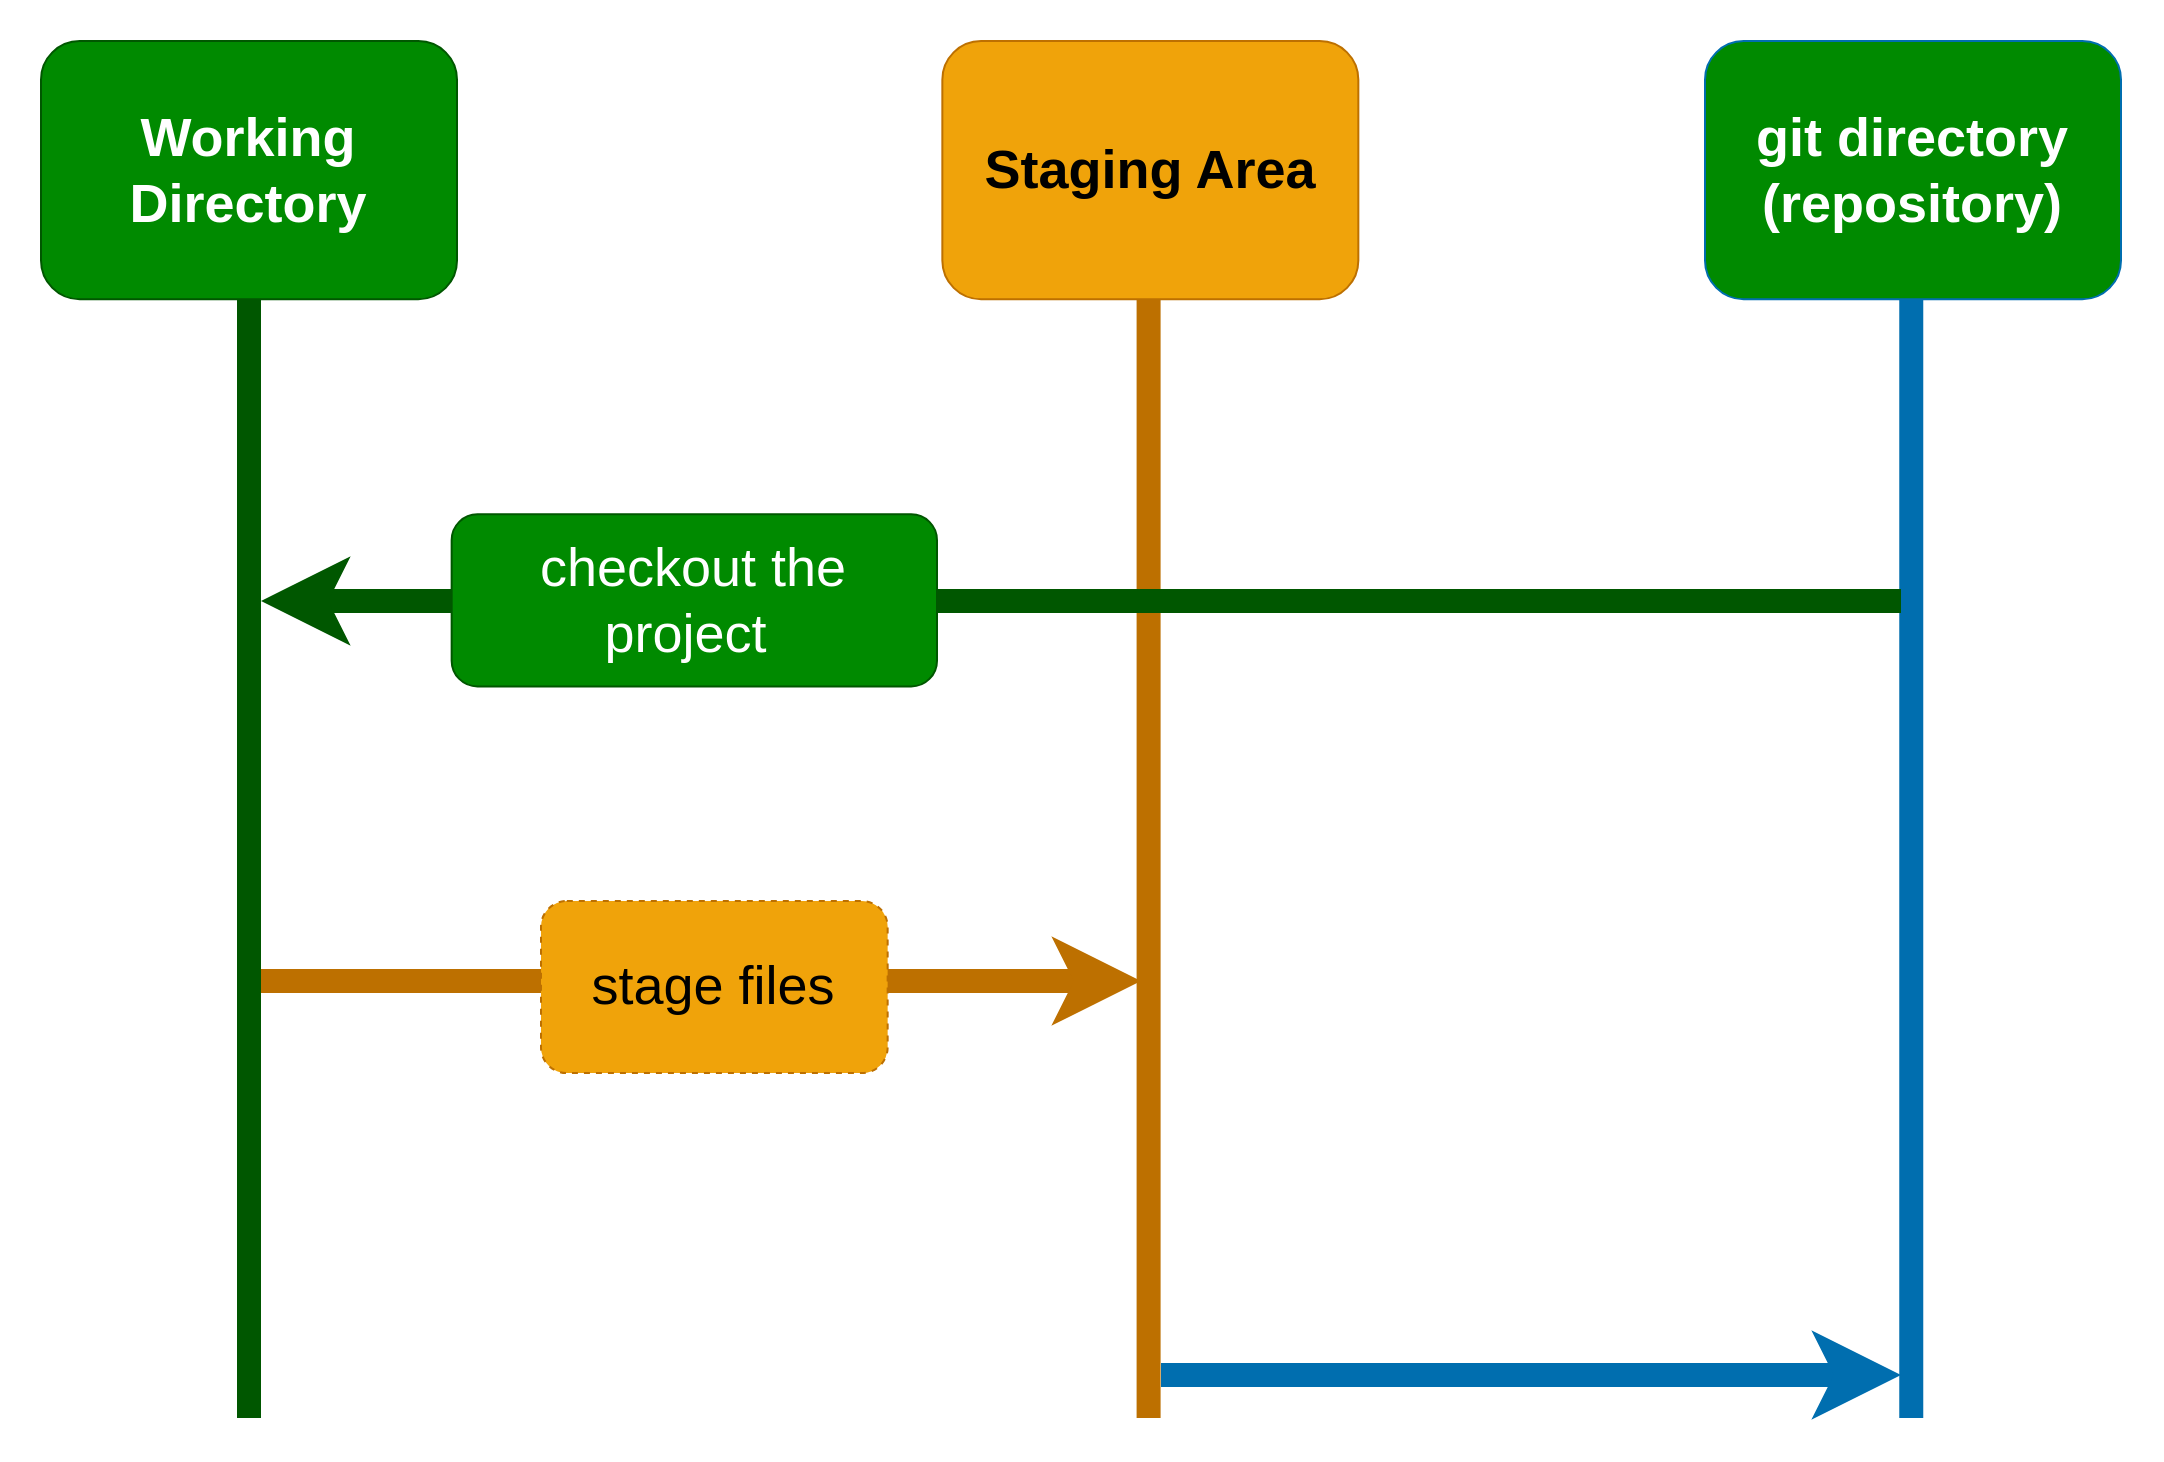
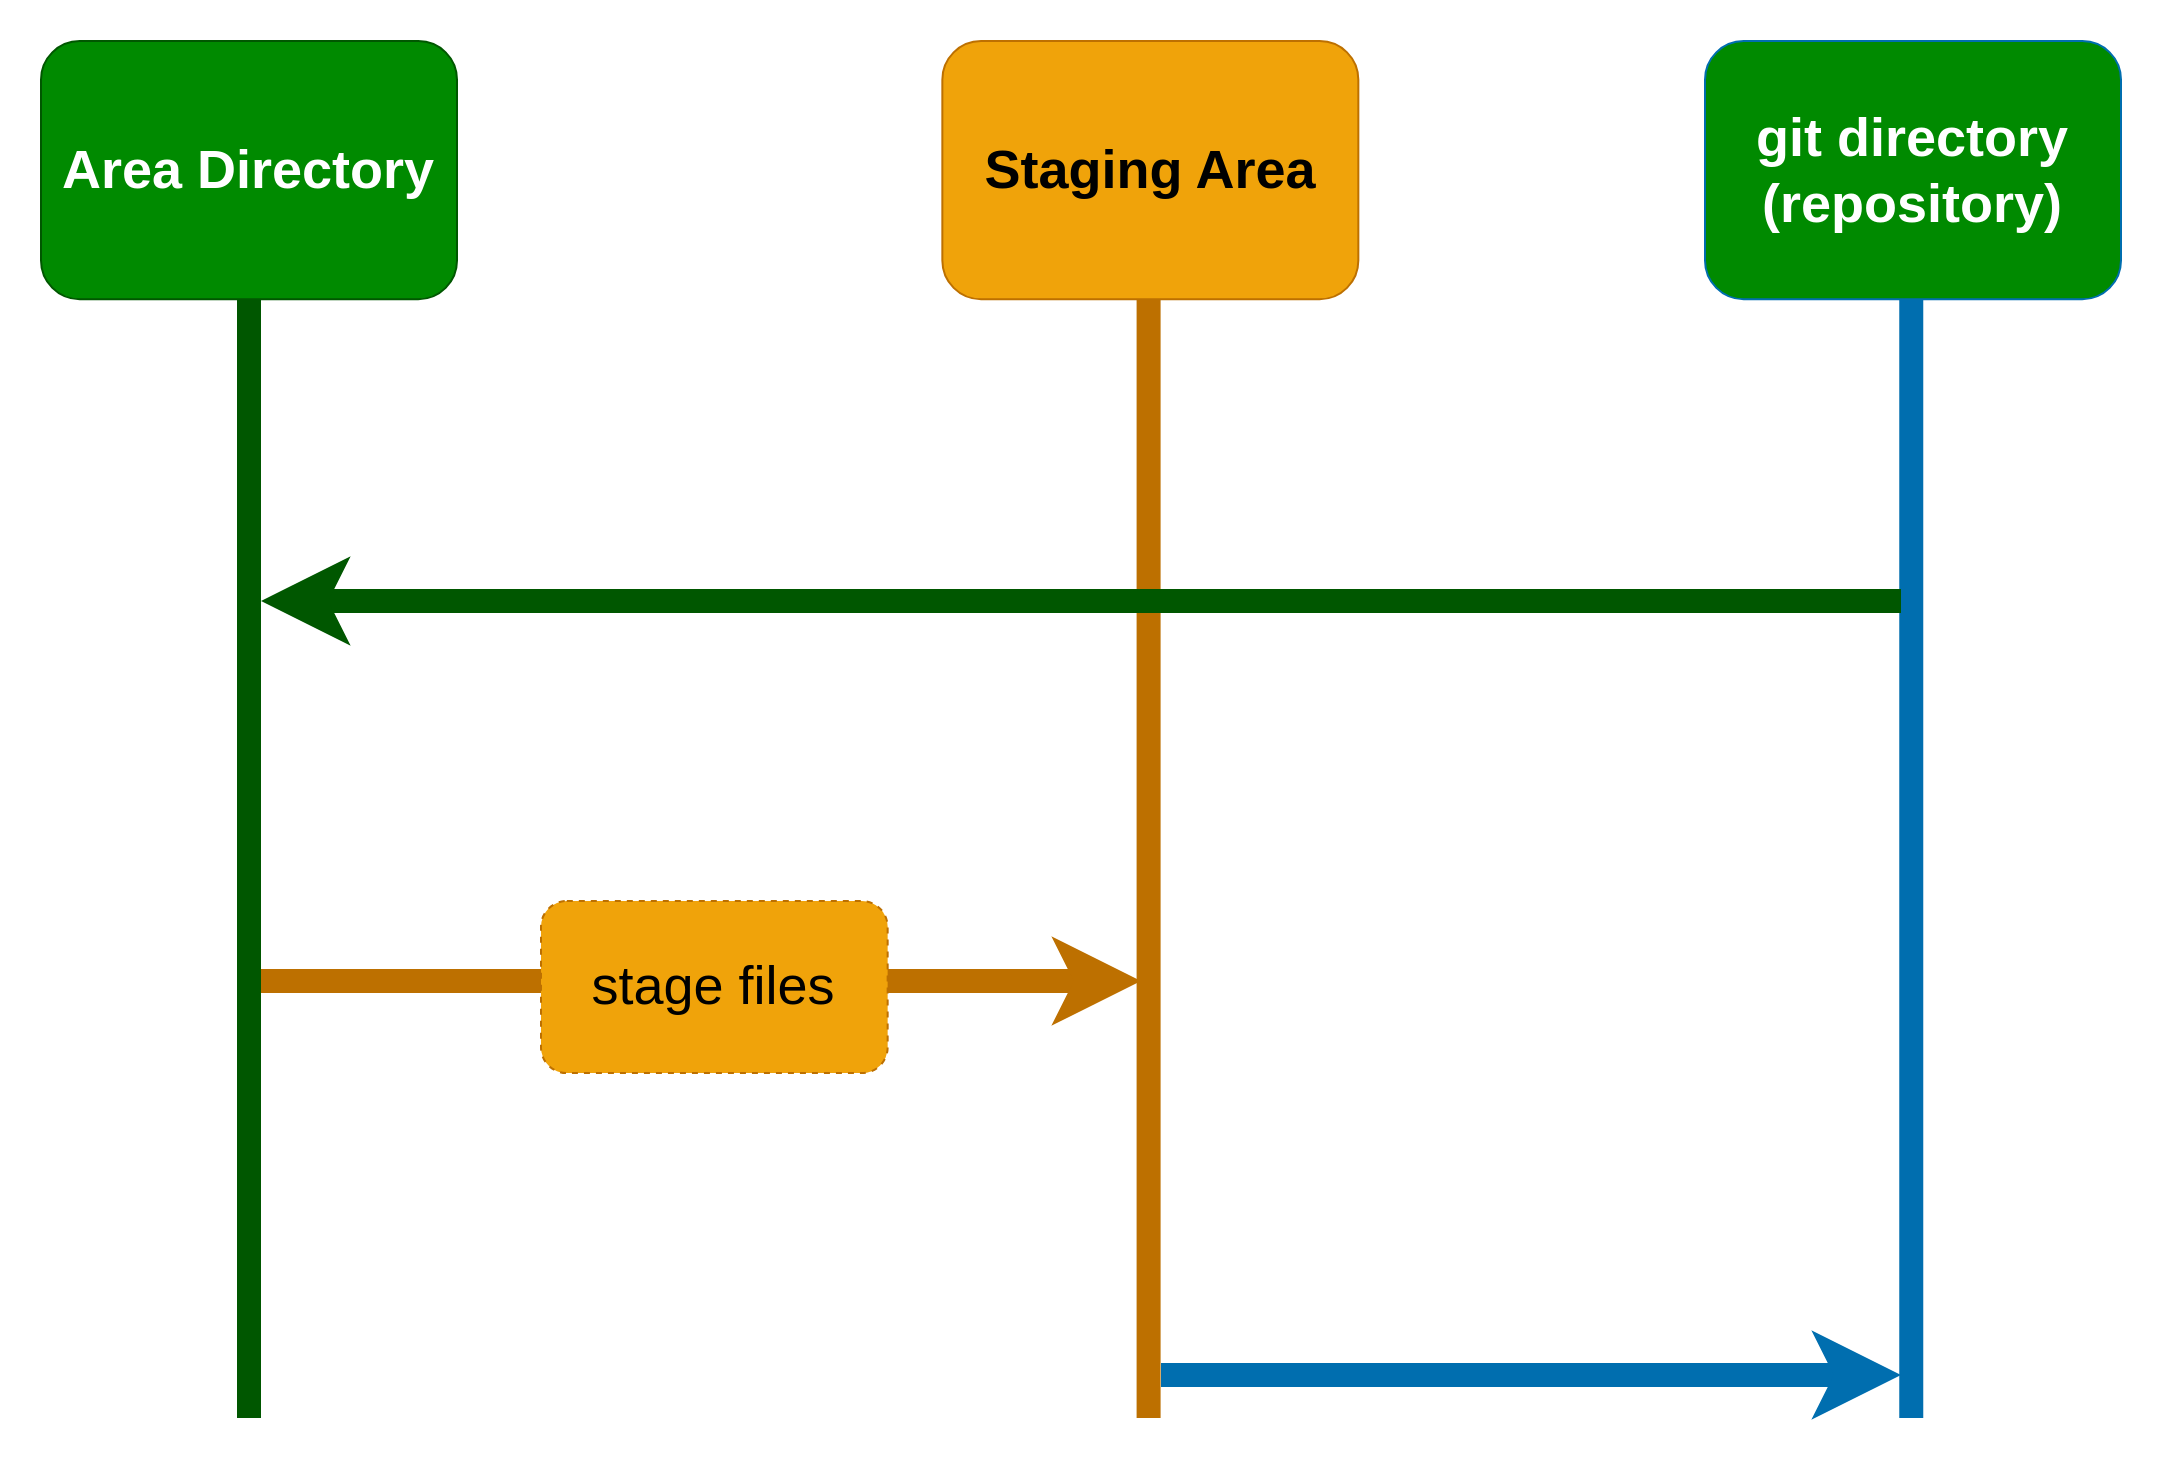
- <mxCell id="2" value="&lt;b style=&quot;font-size: 27px;&quot;&gt;Working Directory&lt;/b&gt;" style="rounded=1;whiteSpace=wrap;html=1;fillColor=#008a00;fontColor=#ffffff;strokeColor=#005700;container=0;fontSize=27;" vertex="1" parent="1"><mxGeometry x="20" y="20" width="208" height="129.091" as="geometry" /></mxCell>
+ <mxCell id="2" value="&lt;b style=&quot;font-size: 27px;&quot;&gt;Area Directory&lt;/b&gt;" style="rounded=1;whiteSpace=wrap;html=1;fillColor=#008a00;fontColor=#ffffff;strokeColor=#005700;container=0;fontSize=27;" vertex="1" parent="1"><mxGeometry x="20" y="20" width="208" height="129.091" as="geometry" /></mxCell>
- <mxCell id="11" value="checkout the project&amp;nbsp;" style="rounded=1;whiteSpace=wrap;html=1;fillColor=#008a00;fontColor=#ffffff;strokeColor=#005700;container=0;fontSize=27;" vertex="1" parent="1"><mxGeometry x="225.333" y="256.667" width="242.667" height="86.061" as="geometry" /></mxCell>
